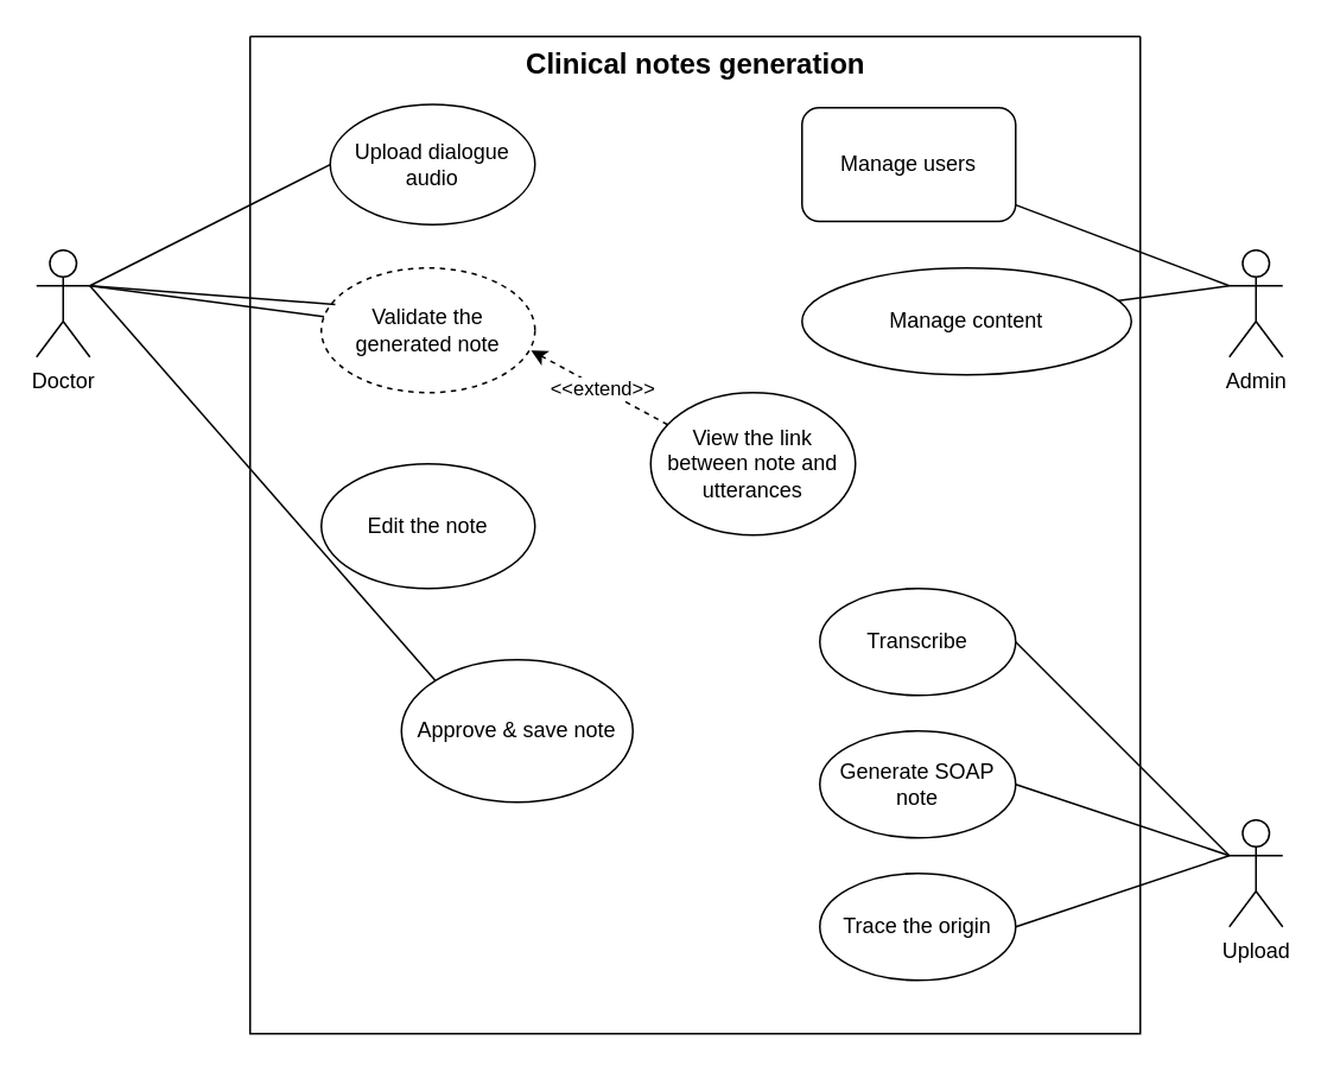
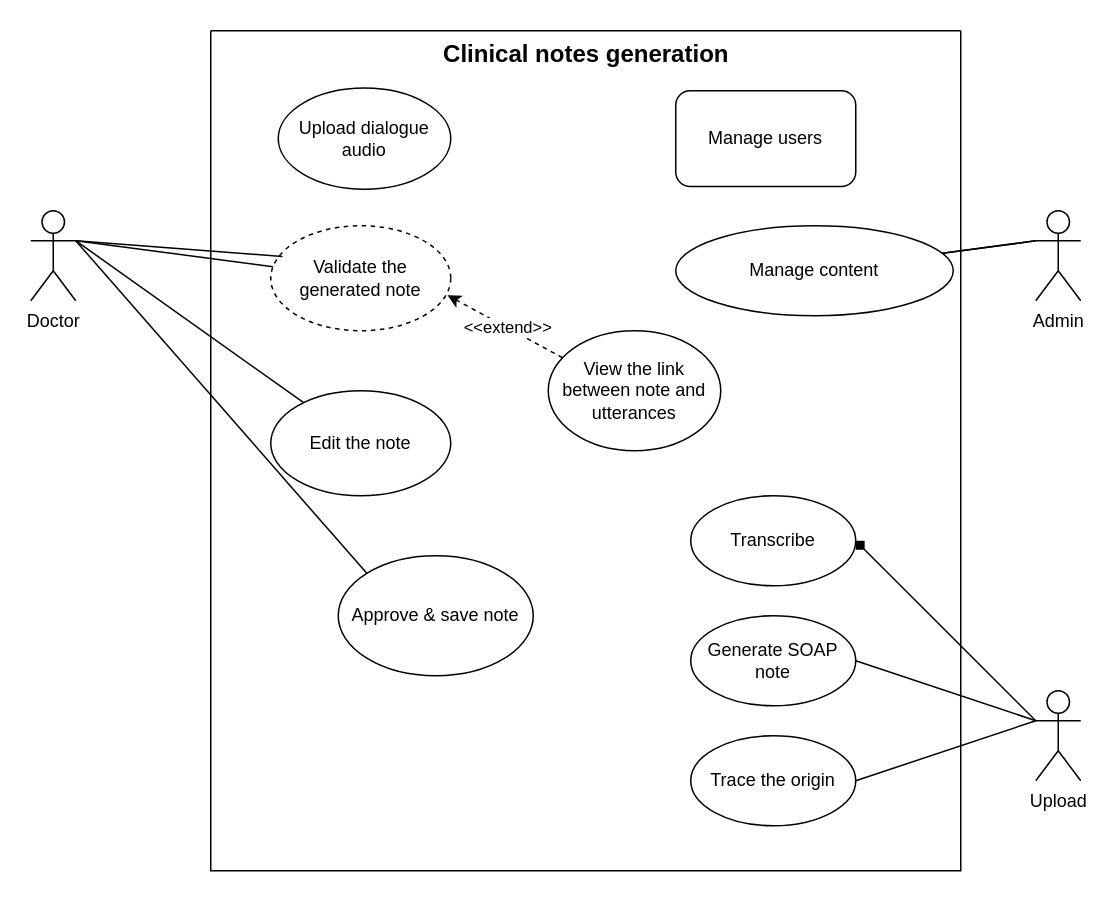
- <mxCell id="22" value="" style="endArrow=none;html=1;rounded=0;jumpStyle=arc;entryX=0;entryY=0.5;entryDx=0;entryDy=0;exitX=1;exitY=0.333;exitDx=0;exitDy=0;exitPerimeter=0;" edge="1" parent="1" source="17" target="4"><mxGeometry width="50" height="50" relative="1" as="geometry"><mxPoint x="340" y="450" as="sourcePoint" /><mxPoint x="390" y="400" as="targetPoint" /></mxGeometry></mxCell>
+ <mxCell id="22" value="" style="endArrow=none;html=1;rounded=0;jumpStyle=arc;exitX=1;exitY=0.333;exitDx=0;exitDy=0;exitPerimeter=0;" edge="1" parent="1" source="17" target="7"><mxGeometry width="50" height="50" relative="1" as="geometry"><mxPoint x="340" y="450" as="sourcePoint" /><mxPoint x="390" y="400" as="targetPoint" /></mxGeometry></mxCell>
- <mxCell id="19" value="" style="endArrow=none;html=1;rounded=0;exitX=0;exitY=0.333;exitDx=0;exitDy=0;exitPerimeter=0;" edge="1" parent="1" source="18" target="5"><mxGeometry width="50" height="50" relative="1" as="geometry"><mxPoint x="340" y="320" as="sourcePoint" /><mxPoint x="390" y="270" as="targetPoint" /></mxGeometry></mxCell>
+ <mxCell id="19" value="" style="endArrow=none;html=1;rounded=0;exitX=0;exitY=0.333;exitDx=0;exitDy=0;exitPerimeter=0;" edge="1" parent="1" source="18" target="6"><mxGeometry width="50" height="50" relative="1" as="geometry"><mxPoint x="340" y="320" as="sourcePoint" /><mxPoint x="390" y="270" as="targetPoint" /></mxGeometry></mxCell>
- <mxCell id="26" value="" style="endArrow=none;html=1;rounded=0;entryX=1;entryY=0.5;entryDx=0;entryDy=0;exitX=0;exitY=0.333;exitDx=0;exitDy=0;exitPerimeter=0;" edge="1" parent="1" target="13" source="16"><mxGeometry width="50" height="50" relative="1" as="geometry"><mxPoint x="50" y="480" as="sourcePoint" /><mxPoint x="325" y="483" as="targetPoint" /></mxGeometry></mxCell>
+ <mxCell id="26" value="" style="endArrow=diamond;html=1;rounded=0;entryX=1;entryY=0.5;entryDx=0;entryDy=0;exitX=0;exitY=0.333;exitDx=0;exitDy=0;exitPerimeter=0;" edge="1" parent="1" target="13" source="16"><mxGeometry width="50" height="50" relative="1" as="geometry"><mxPoint x="50" y="480" as="sourcePoint" /><mxPoint x="325" y="483" as="targetPoint" /></mxGeometry></mxCell>
